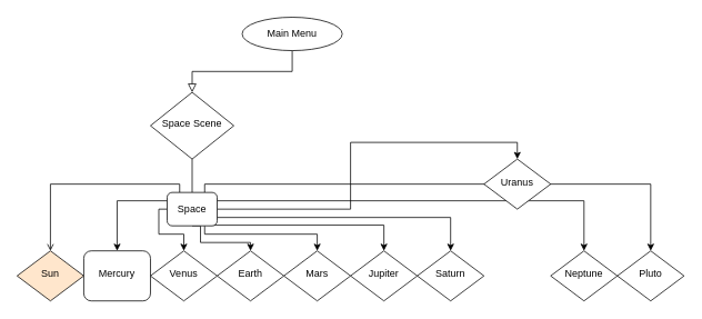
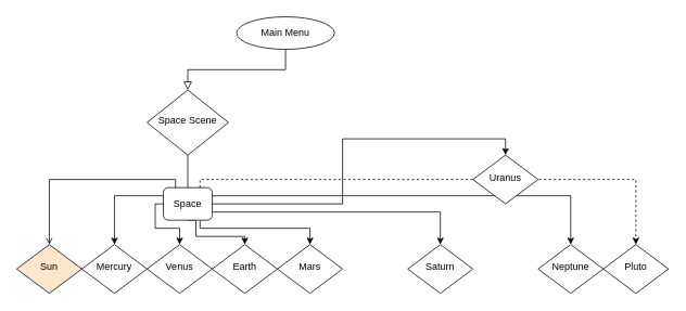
- <mxCell id="5" style="edgeStyle=orthogonalEdgeStyle;rounded=0;orthogonalLoop=1;jettySize=auto;html=1;exitX=0.75;exitY=0;exitDx=0;exitDy=0;entryX=0.5;entryY=0;entryDx=0;entryDy=0;" edge="1" parent="1" source="16" target="27"><mxGeometry relative="1" as="geometry"><Array as="points"><mxPoint x="245" y="220" /><mxPoint x="780" y="220" /></Array></mxGeometry></mxCell>
+ <mxCell id="5" style="edgeStyle=orthogonalEdgeStyle;rounded=0;orthogonalLoop=1;jettySize=auto;html=1;exitX=0.75;exitY=0;exitDx=0;exitDy=0;entryX=0.5;entryY=0;entryDx=0;entryDy=0;dashed=1;" edge="1" parent="1" source="16" target="27"><mxGeometry relative="1" as="geometry"><Array as="points"><mxPoint x="245" y="220" /><mxPoint x="780" y="220" /></Array></mxGeometry></mxCell>
- <mxCell id="15" style="edgeStyle=orthogonalEdgeStyle;rounded=0;orthogonalLoop=1;jettySize=auto;html=1;exitX=0.824;exitY=0.981;exitDx=0;exitDy=0;entryX=0.5;entryY=0;entryDx=0;entryDy=0;exitPerimeter=0;" edge="1" parent="1" source="16" target="21"><mxGeometry relative="1" as="geometry"><Array as="points"><mxPoint x="460" y="269" /></Array></mxGeometry></mxCell>
- <mxCell id="19" value="Mercury" style="whiteSpace=wrap;html=1;shadow=0;fontFamily=Helvetica;fontSize=12;align=center;strokeWidth=1;spacing=6;spacingTop=-4;rounded=1;" vertex="1" parent="1"><mxGeometry x="100" y="300" width="80" height="60" as="geometry" /></mxCell>
+ <mxCell id="19" value="Mercury" style="rhombus;whiteSpace=wrap;html=1;shadow=0;fontFamily=Helvetica;fontSize=12;align=center;strokeWidth=1;spacing=6;spacingTop=-4;" vertex="1" parent="1"><mxGeometry x="100" y="300" width="80" height="60" as="geometry" /></mxCell>
- <mxCell id="21" value="Jupiter" style="rhombus;whiteSpace=wrap;html=1;shadow=0;fontFamily=Helvetica;fontSize=12;align=center;strokeWidth=1;spacing=6;spacingTop=-4;" vertex="1" parent="1"><mxGeometry x="420" y="300" width="80" height="60" as="geometry" /></mxCell>
